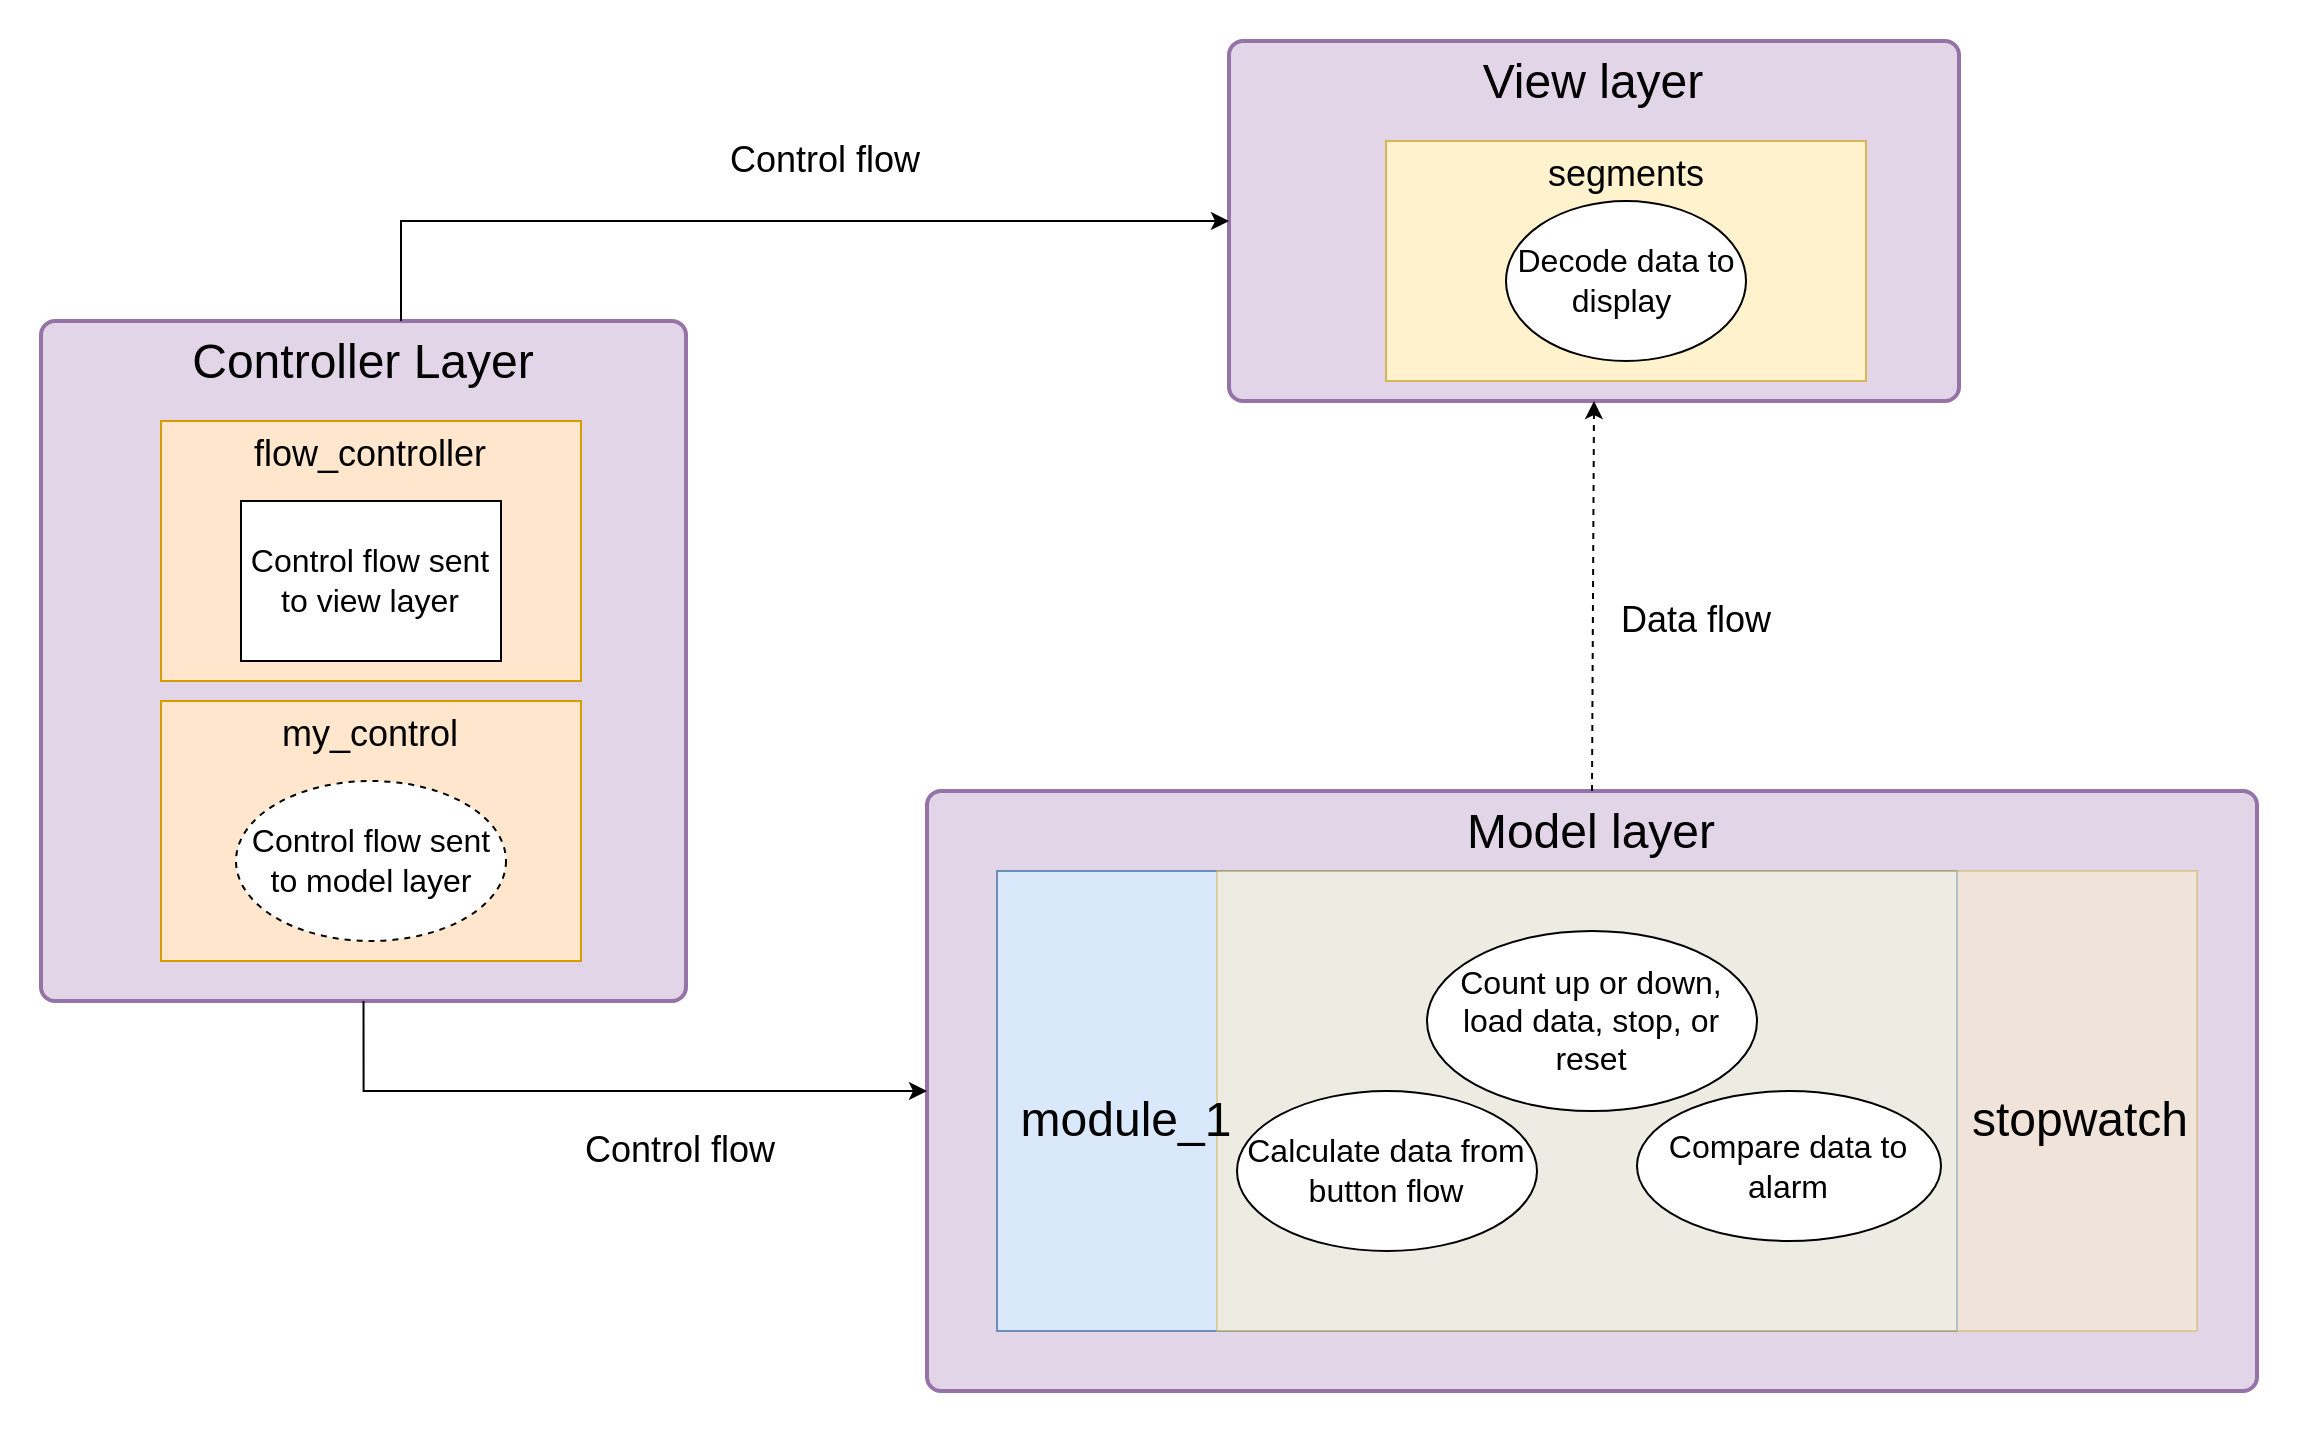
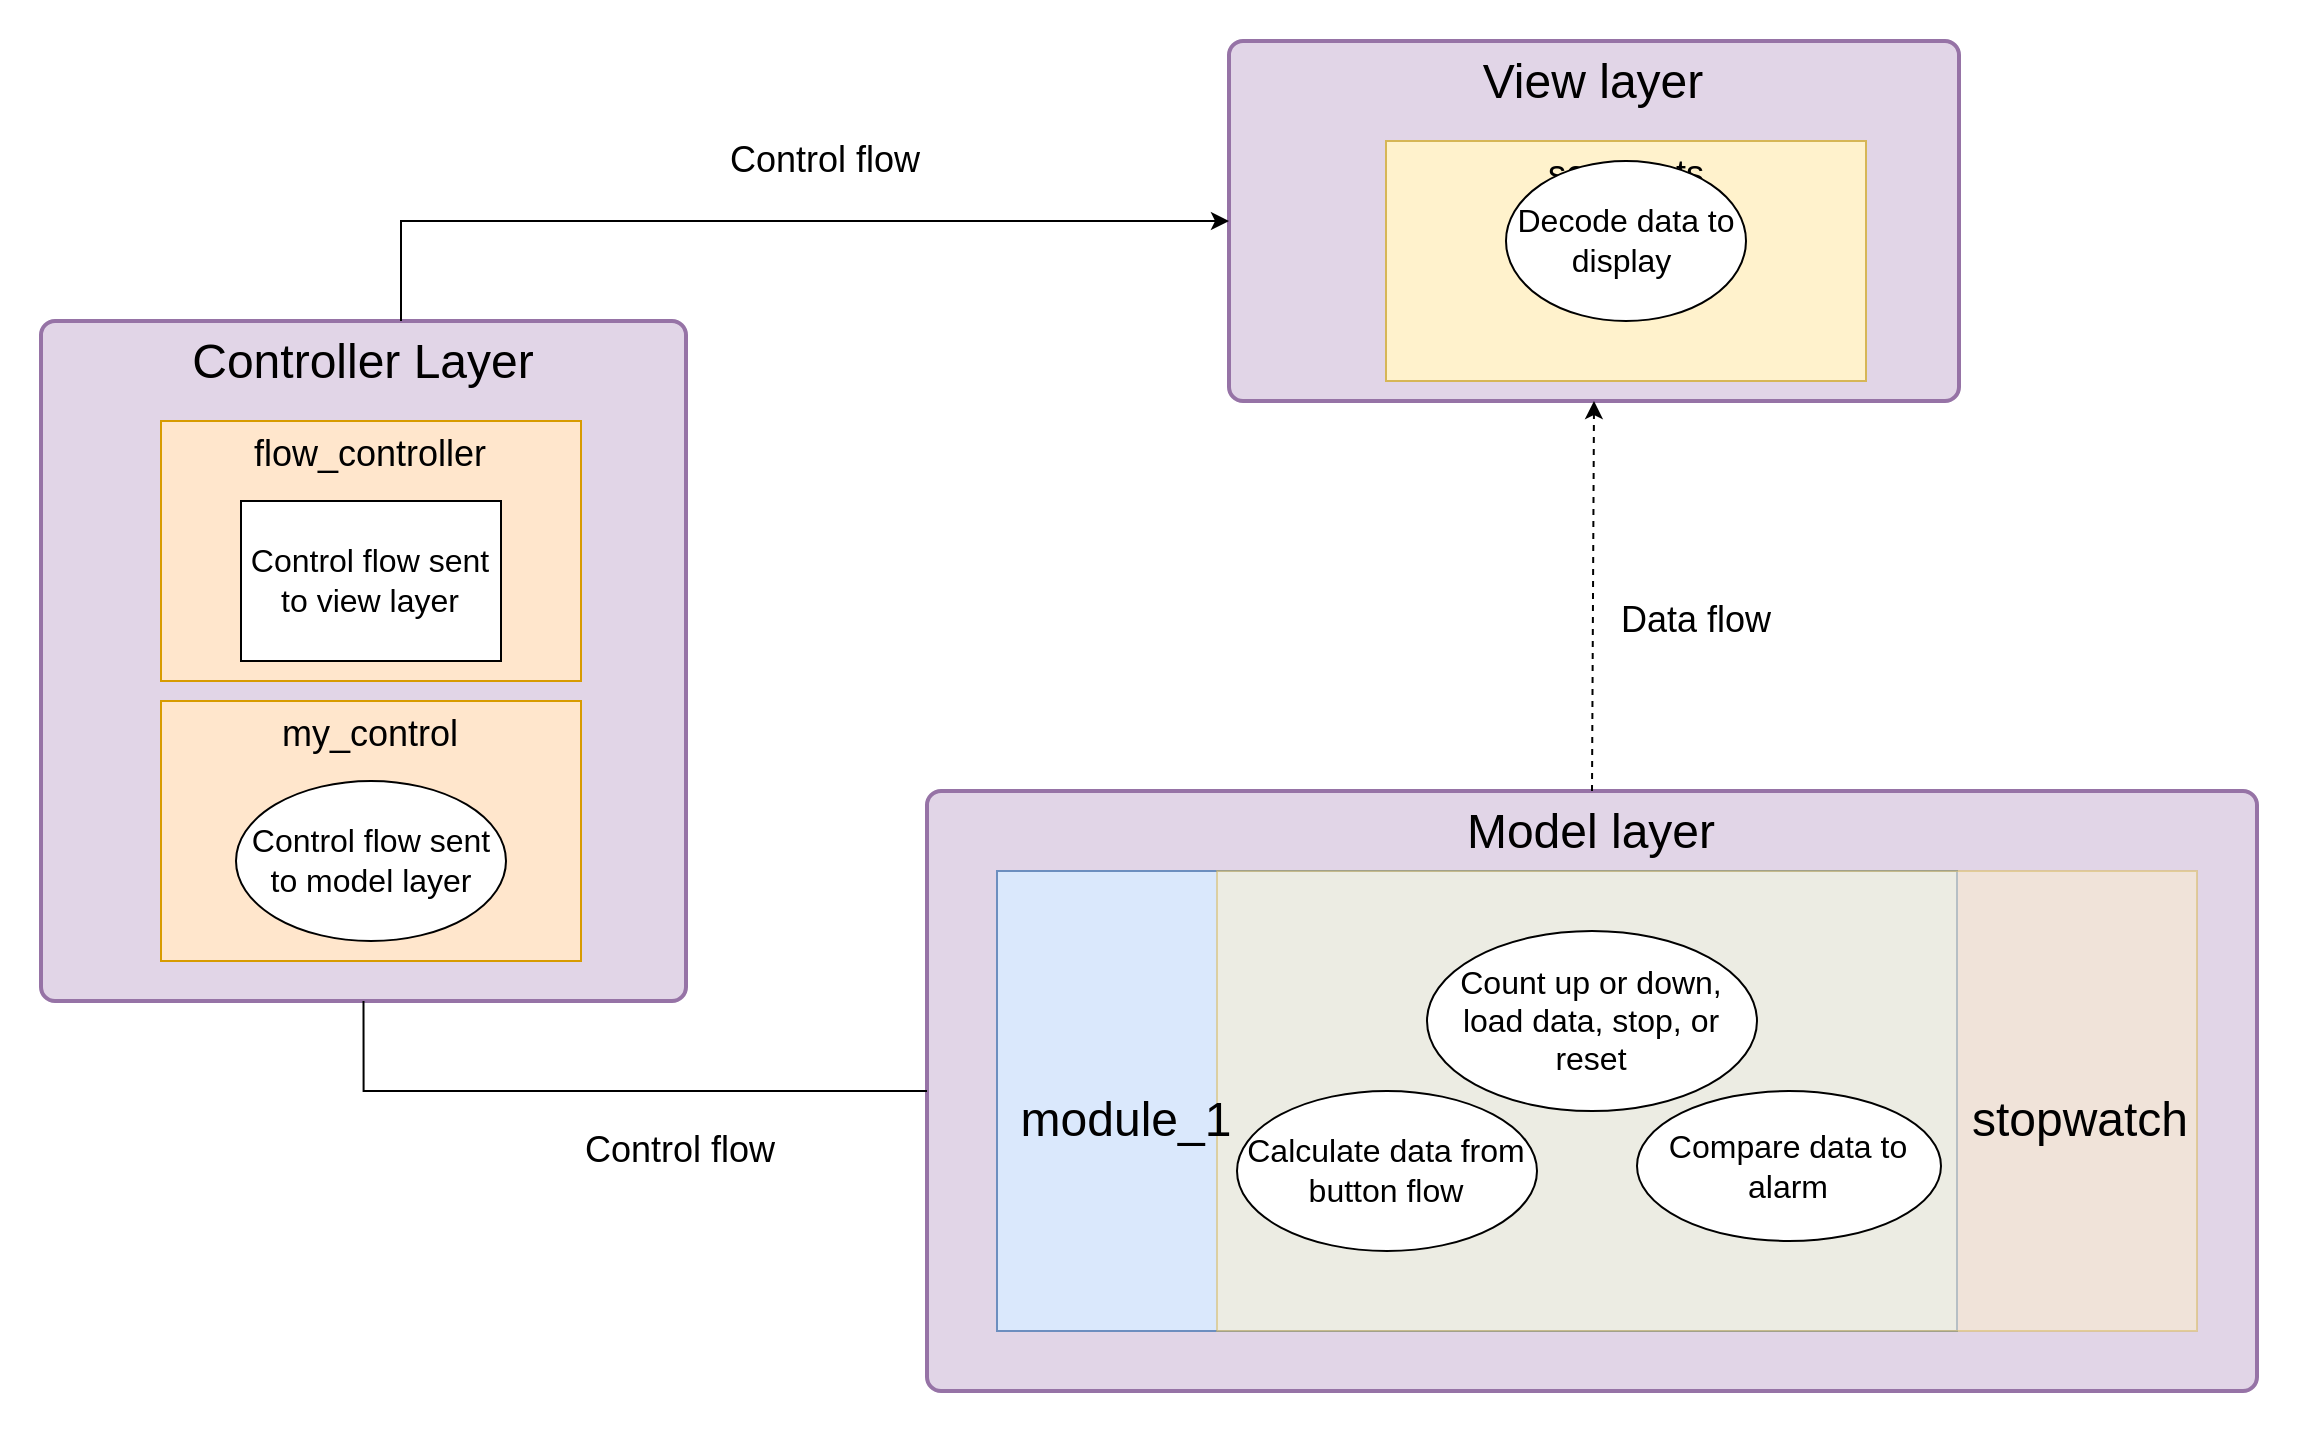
- <mxCell id="20" value="&lt;font style=&quot;font-size: 16px;&quot;&gt;Decode data to display&amp;nbsp;&lt;/font&gt;" style="ellipse;whiteSpace=wrap;html=1;" parent="1" vertex="1"><mxGeometry x="752.5" y="100" width="120" height="80" as="geometry" /></mxCell>
+ <mxCell id="20" value="&lt;font style=&quot;font-size: 16px;&quot;&gt;Decode data to display&amp;nbsp;&lt;/font&gt;" style="ellipse;whiteSpace=wrap;html=1;" parent="1" vertex="1"><mxGeometry x="752.5" y="80" width="120" height="80" as="geometry" /></mxCell>
- <mxCell id="7" value="&lt;font style=&quot;font-size: 16px;&quot;&gt;Control flow sent to model layer&lt;/font&gt;" style="ellipse;whiteSpace=wrap;html=1;dashed=1;" parent="5" vertex="1"><mxGeometry x="37.5" y="40" width="135" height="80" as="geometry" /></mxCell>
+ <mxCell id="7" value="&lt;font style=&quot;font-size: 16px;&quot;&gt;Control flow sent to model layer&lt;/font&gt;" style="ellipse;whiteSpace=wrap;html=1;" parent="5" vertex="1"><mxGeometry x="37.5" y="40" width="135" height="80" as="geometry" /></mxCell>
- <mxCell id="22" value="" style="endArrow=classic;html=1;rounded=0;exitX=0.5;exitY=1;exitDx=0;exitDy=0;entryX=0;entryY=0.5;entryDx=0;entryDy=0;edgeStyle=orthogonalEdgeStyle;" parent="1" source="2" target="3" edge="1"><mxGeometry width="50" height="50" relative="1" as="geometry"><mxPoint x="520" y="300" as="sourcePoint" /><mxPoint x="570" y="250" as="targetPoint" /></mxGeometry></mxCell>
+ <mxCell id="22" value="" style="endArrow=none;html=1;rounded=0;exitX=0.5;exitY=1;exitDx=0;exitDy=0;entryX=0;entryY=0.5;entryDx=0;entryDy=0;edgeStyle=orthogonalEdgeStyle;" parent="1" source="2" target="3" edge="1"><mxGeometry width="50" height="50" relative="1" as="geometry"><mxPoint x="520" y="300" as="sourcePoint" /><mxPoint x="570" y="250" as="targetPoint" /></mxGeometry></mxCell>
